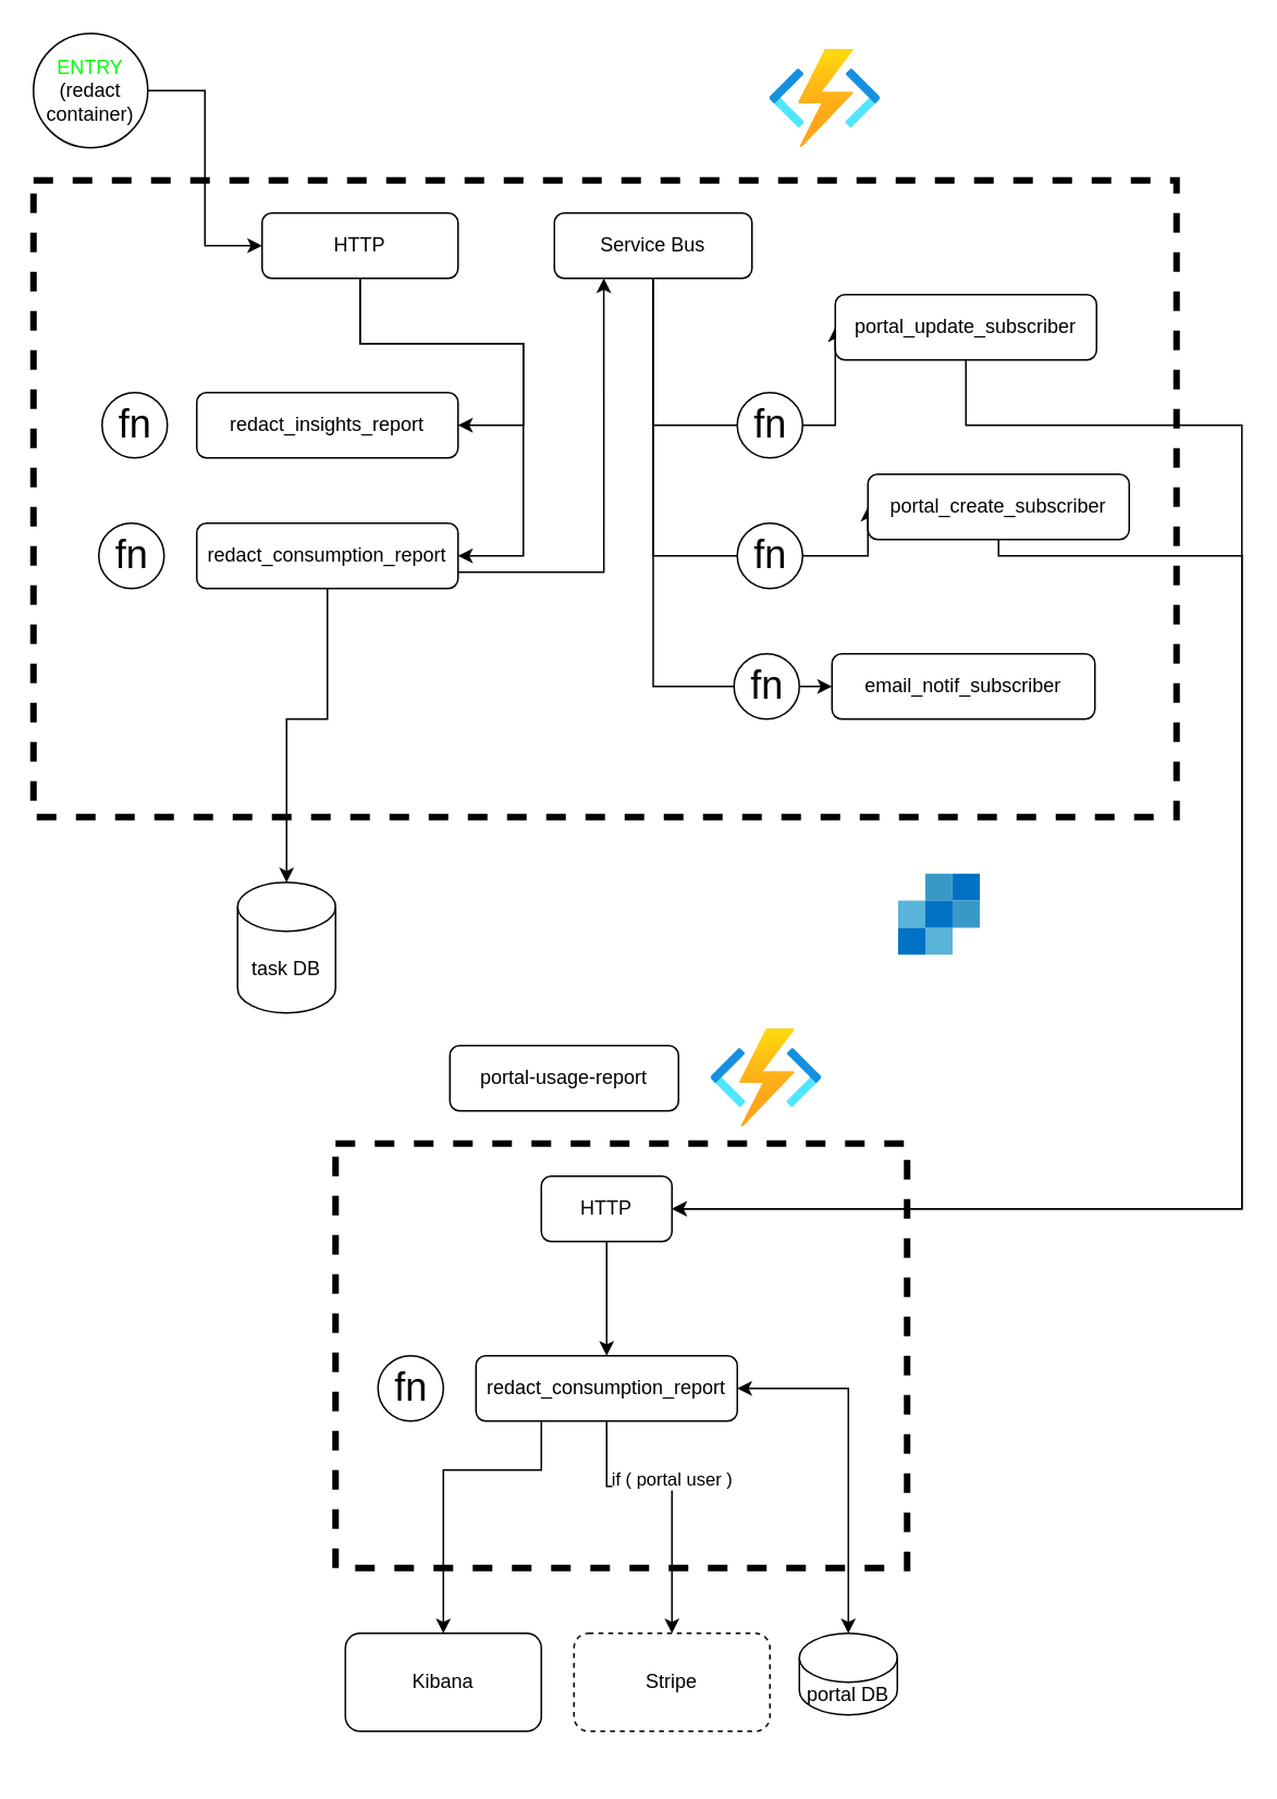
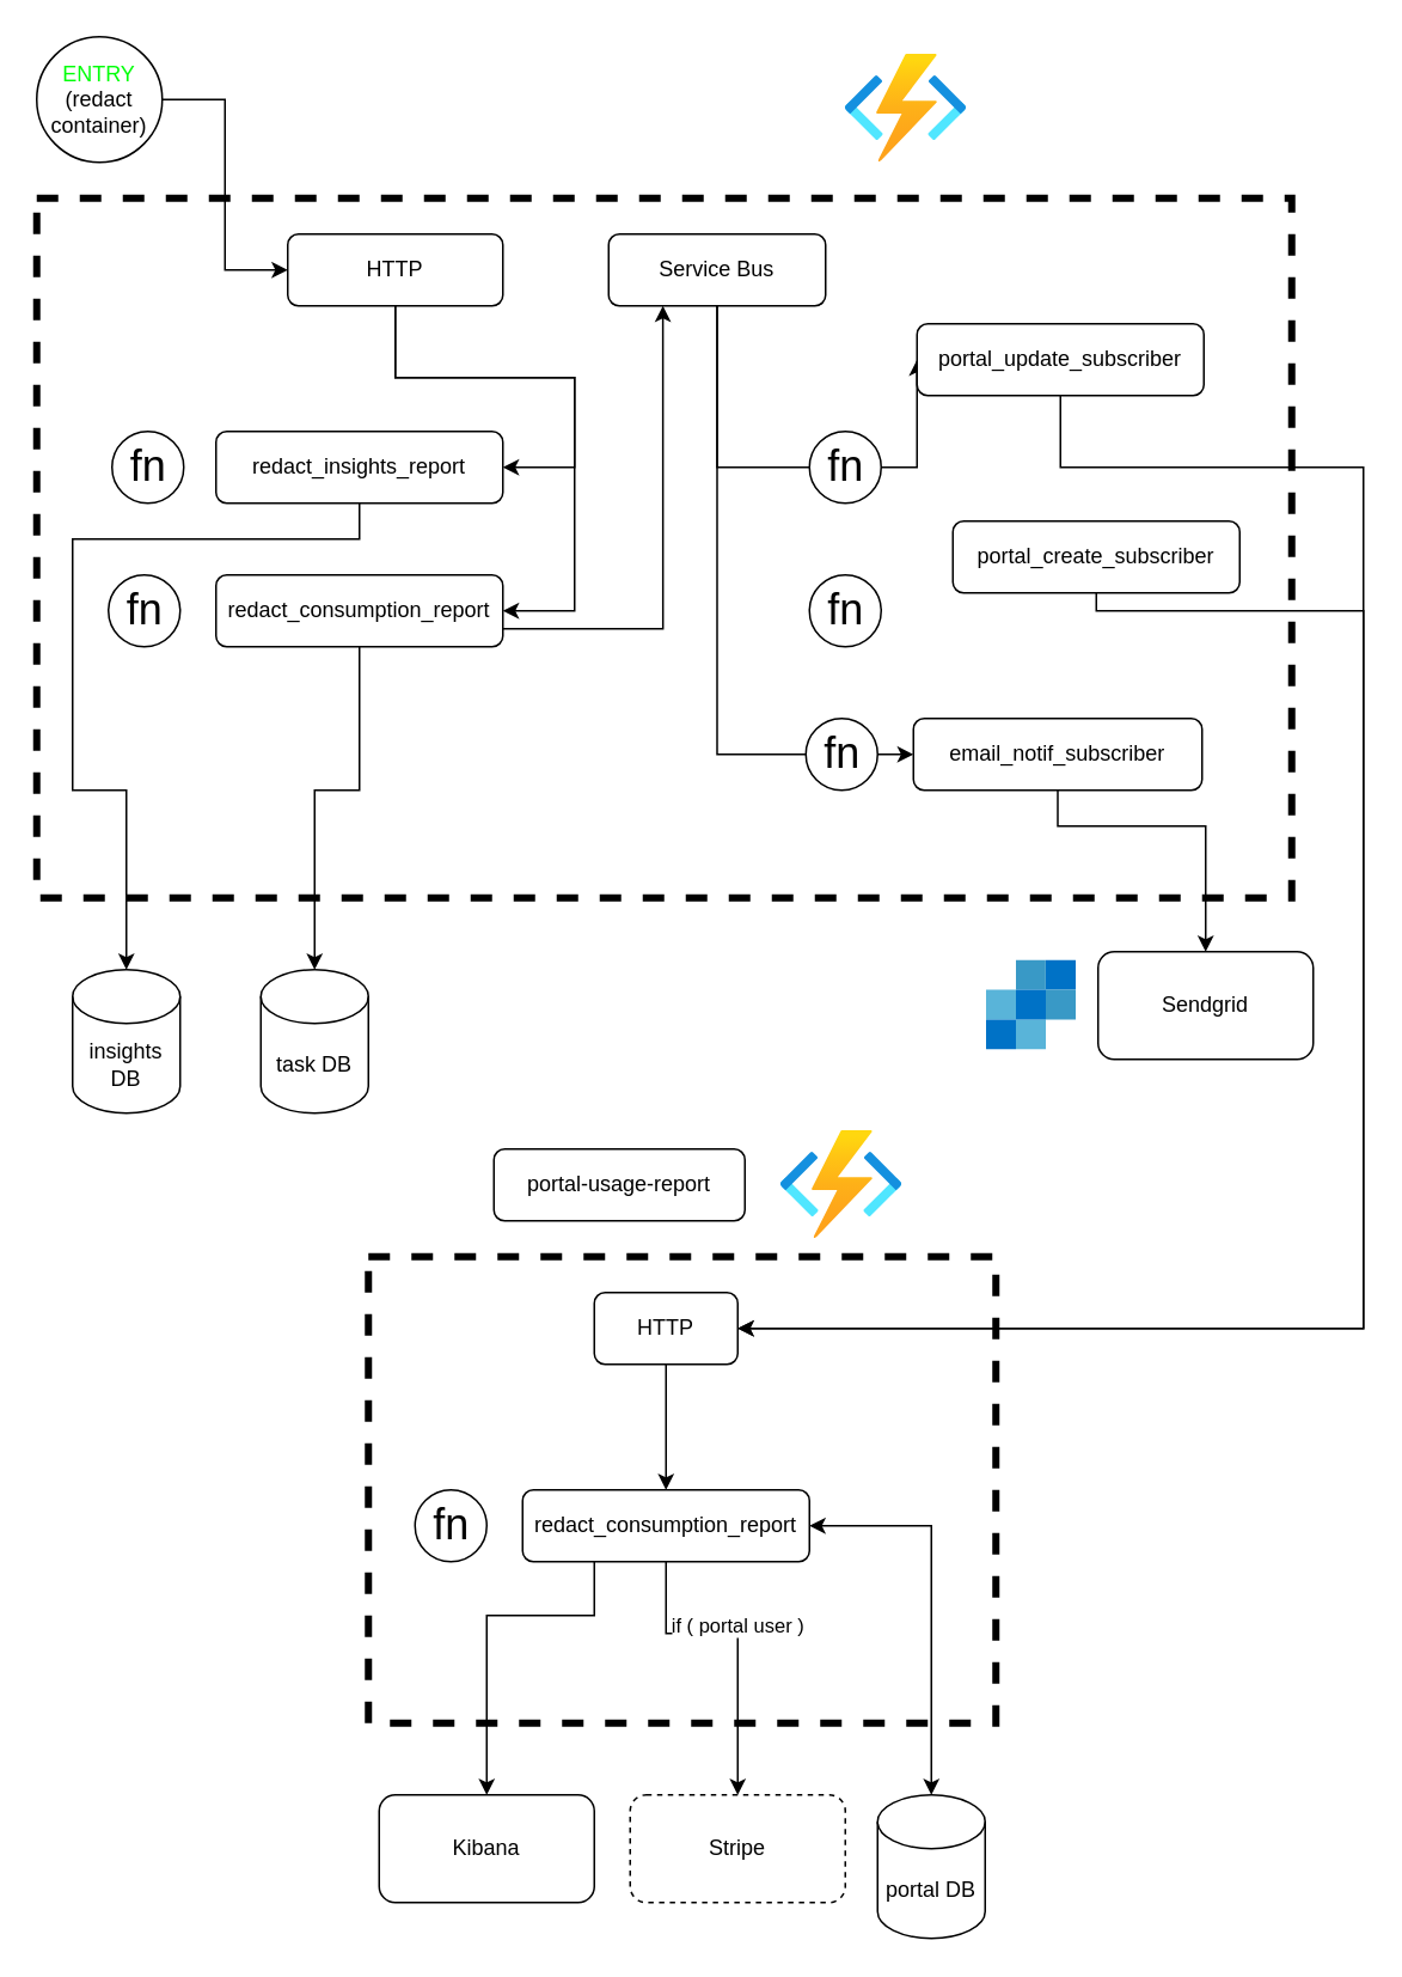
- <mxCell id="11" style="edgeStyle=orthogonalEdgeStyle;rounded=0;orthogonalLoop=1;jettySize=auto;html=1;entryX=0;entryY=0.5;entryDx=0;entryDy=0;startArrow=none;startFill=0;" edge="1" parent="1" source="13" target="32"><mxGeometry relative="1" as="geometry"><Array as="points"><mxPoint x="399" y="340" /></Array></mxGeometry></mxCell>
+ <mxCell id="41" style="edgeStyle=orthogonalEdgeStyle;rounded=0;orthogonalLoop=1;jettySize=auto;html=1;entryX=0.5;entryY=0;entryDx=0;entryDy=0;entryPerimeter=0;startArrow=none;startFill=0;" edge="1" parent="1" source="42" target="6"><mxGeometry relative="1" as="geometry"><Array as="points"><mxPoint x="200" y="300" /><mxPoint x="40" y="300" /><mxPoint x="40" y="440" /><mxPoint x="70" y="440" /></Array></mxGeometry></mxCell>
+ <mxCell id="34" style="edgeStyle=orthogonalEdgeStyle;rounded=0;orthogonalLoop=1;jettySize=auto;html=1;entryX=0.5;entryY=0;entryDx=0;entryDy=0;startArrow=none;startFill=0;" edge="1" parent="1" source="35" target="44"><mxGeometry relative="1" as="geometry"><Array as="points"><mxPoint x="590" y="460" /><mxPoint x="672" y="460" /></Array></mxGeometry></mxCell>
+ <mxCell id="44" value="Sendgrid" style="rounded=1;whiteSpace=wrap;html=1;strokeWidth=1;fillColor=default;" vertex="1" parent="1"><mxGeometry x="612" y="530" width="120" height="60" as="geometry" /></mxCell>
+ <mxCell id="6" value="insights DB" style="shape=cylinder3;whiteSpace=wrap;html=1;boundedLbl=1;backgroundOutline=1;size=15;rounded=0;strokeWidth=1;fillColor=default;" vertex="1" parent="1"><mxGeometry x="40" y="540" width="60" height="80" as="geometry" /></mxCell>
- <mxCell id="8" value="portal DB" style="shape=cylinder3;whiteSpace=wrap;html=1;boundedLbl=1;backgroundOutline=1;size=15;rounded=0;strokeWidth=1;fillColor=default;" vertex="1" parent="1"><mxGeometry x="489" y="1000" width="60" height="50" as="geometry" /></mxCell>
+ <mxCell id="8" value="portal DB" style="shape=cylinder3;whiteSpace=wrap;html=1;boundedLbl=1;backgroundOutline=1;size=15;rounded=0;strokeWidth=1;fillColor=default;" vertex="1" parent="1"><mxGeometry x="489" y="1000" width="60" height="80" as="geometry" /></mxCell>
